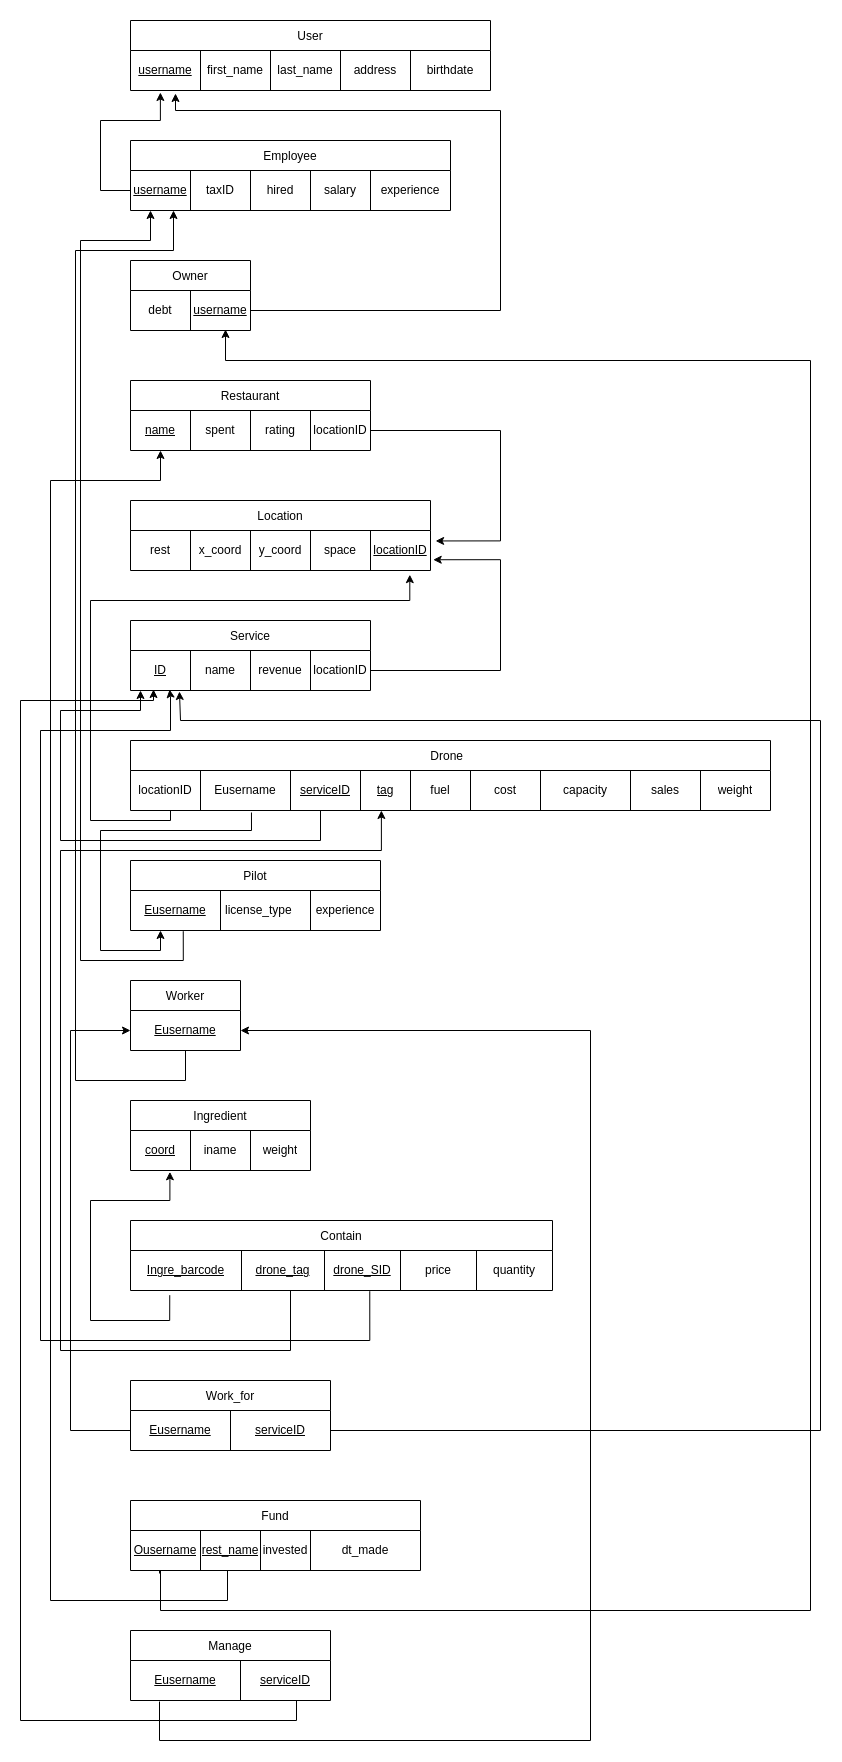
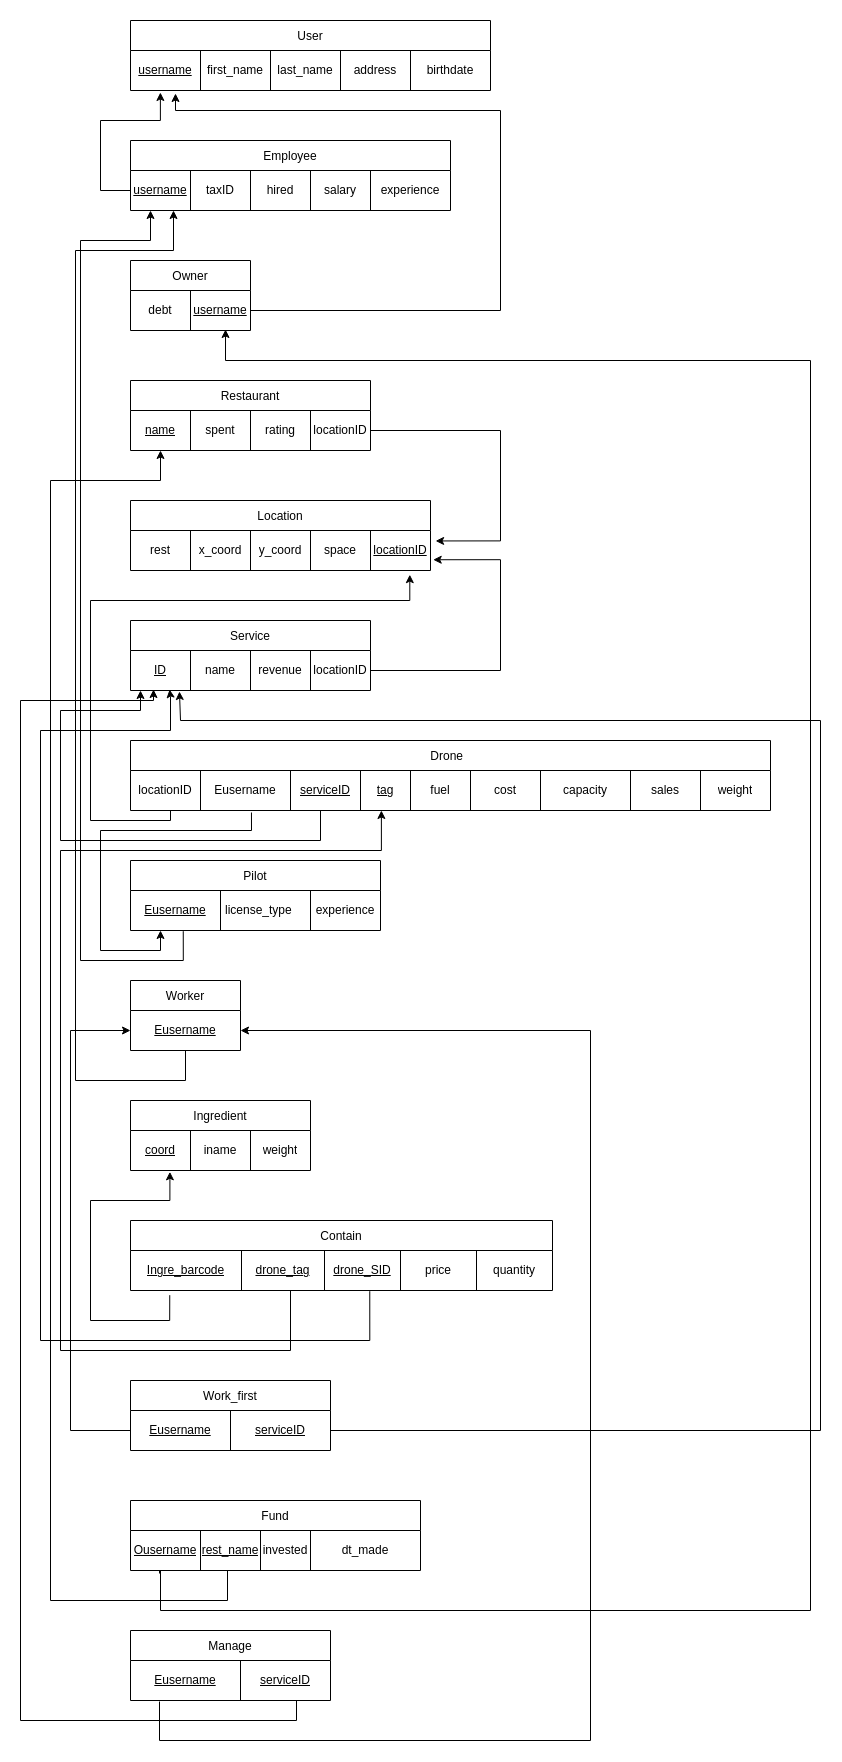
- <mxCell id="68" value="Work_for" style="shape=table;startSize=30;container=1;collapsible=0;childLayout=tableLayout;" parent="1" vertex="1"><mxGeometry x="130" y="1380" width="200" height="70" as="geometry" /></mxCell>
+ <mxCell id="68" value="Work_first" style="shape=table;startSize=30;container=1;collapsible=0;childLayout=tableLayout;" parent="1" vertex="1"><mxGeometry x="130" y="1380" width="200" height="70" as="geometry" /></mxCell>
